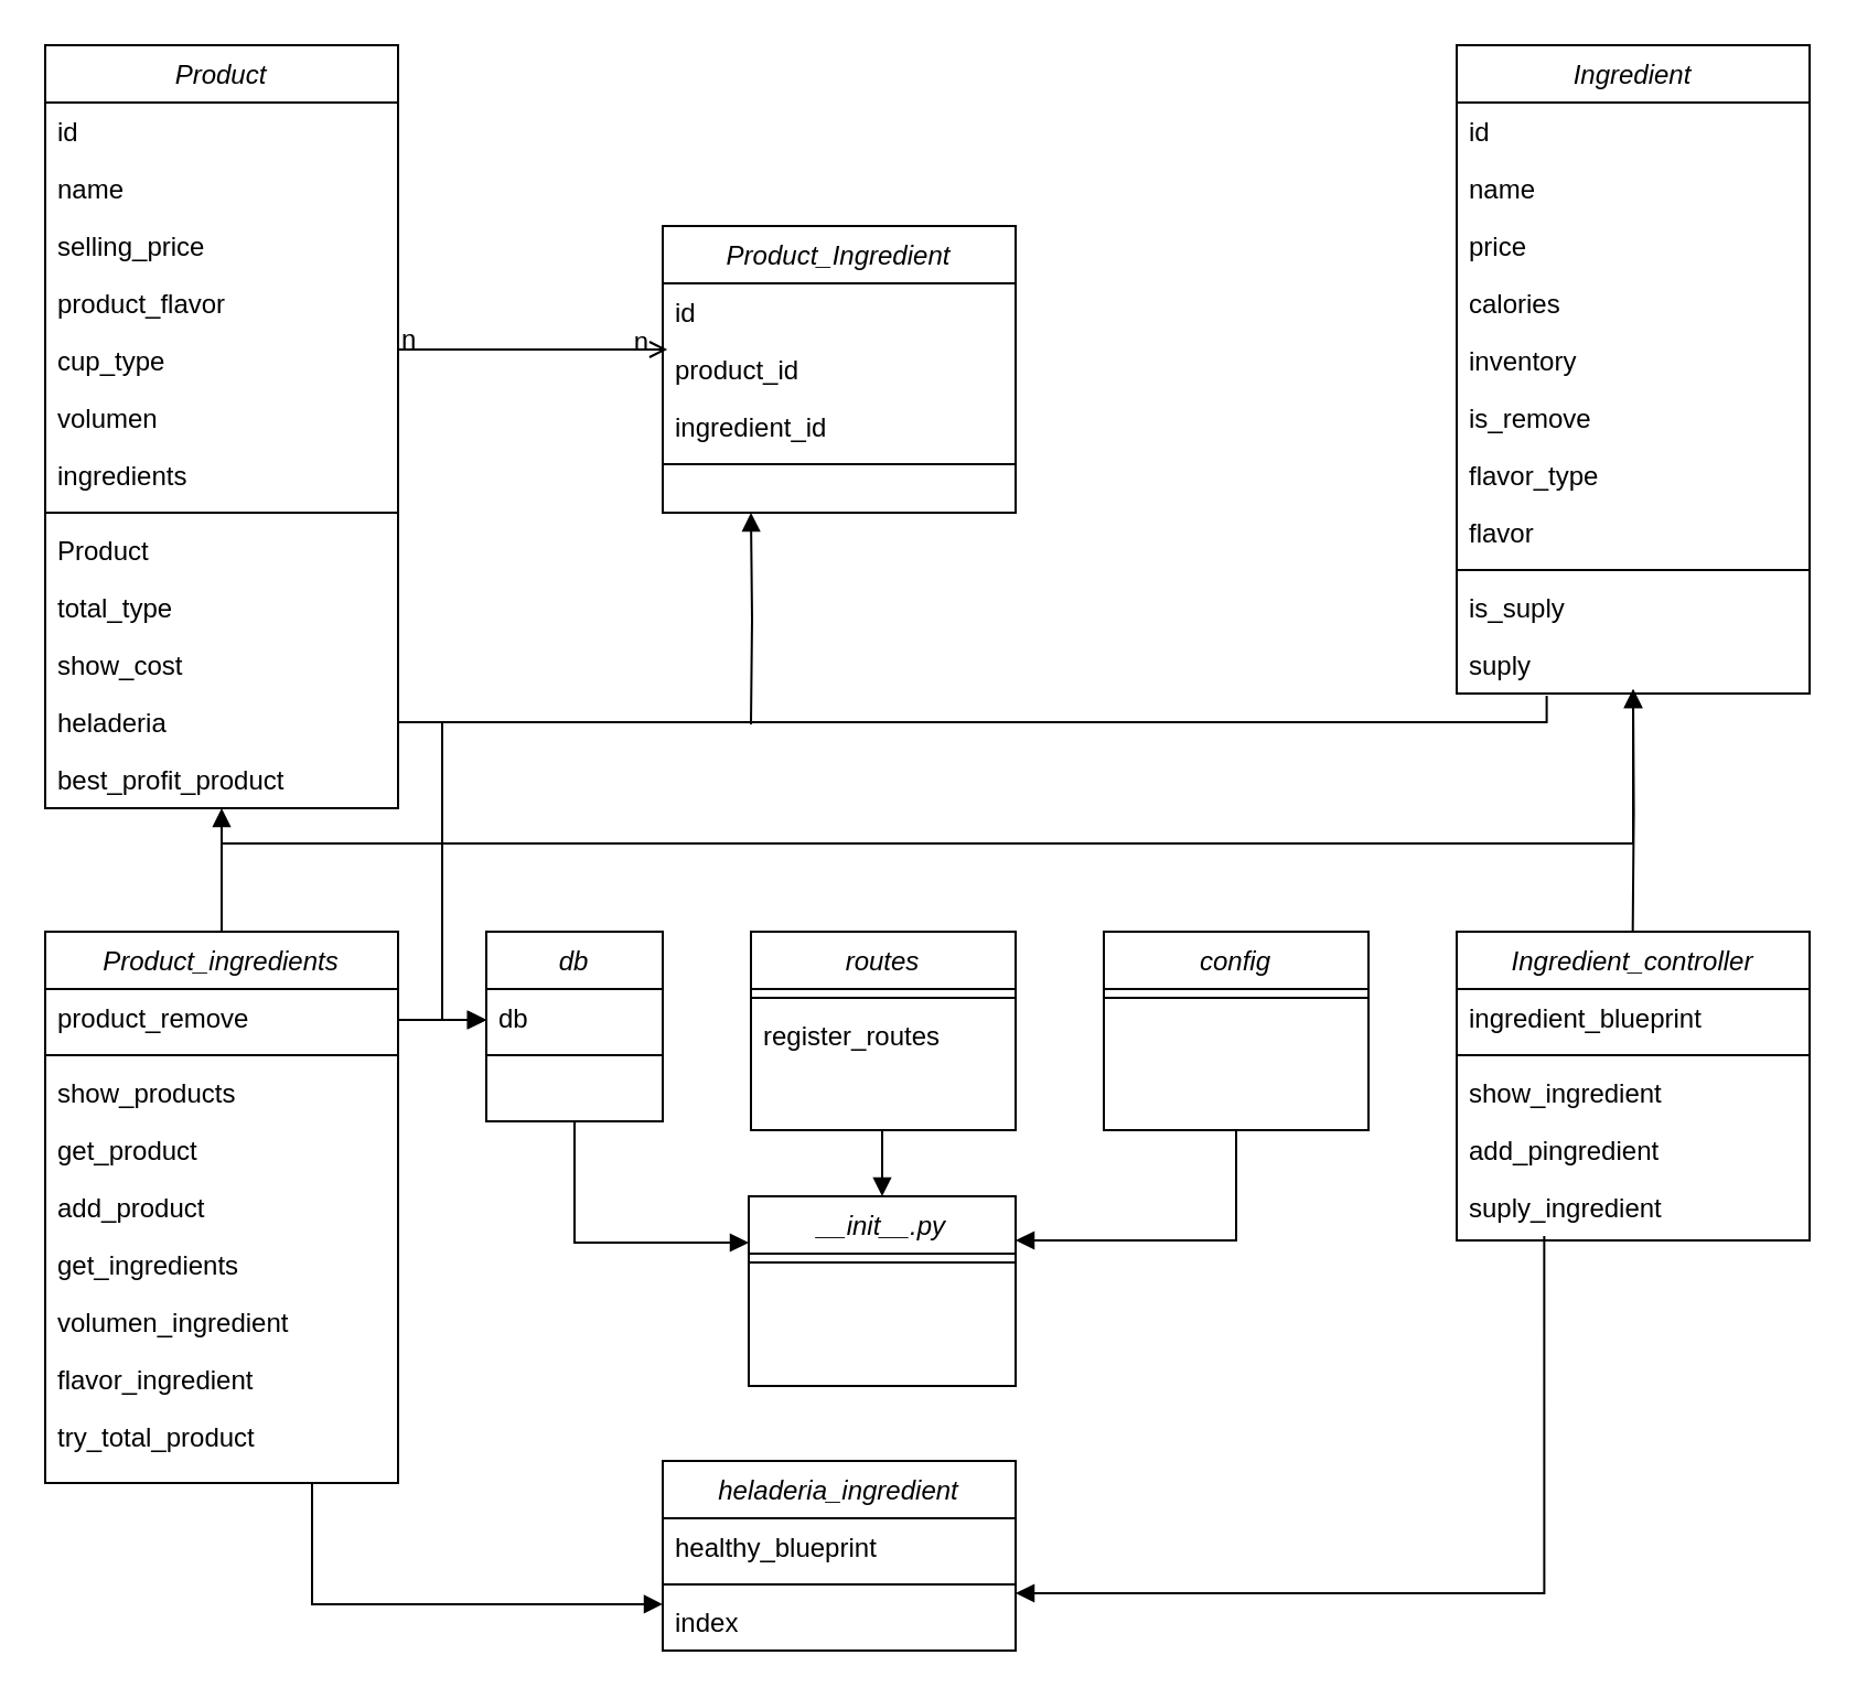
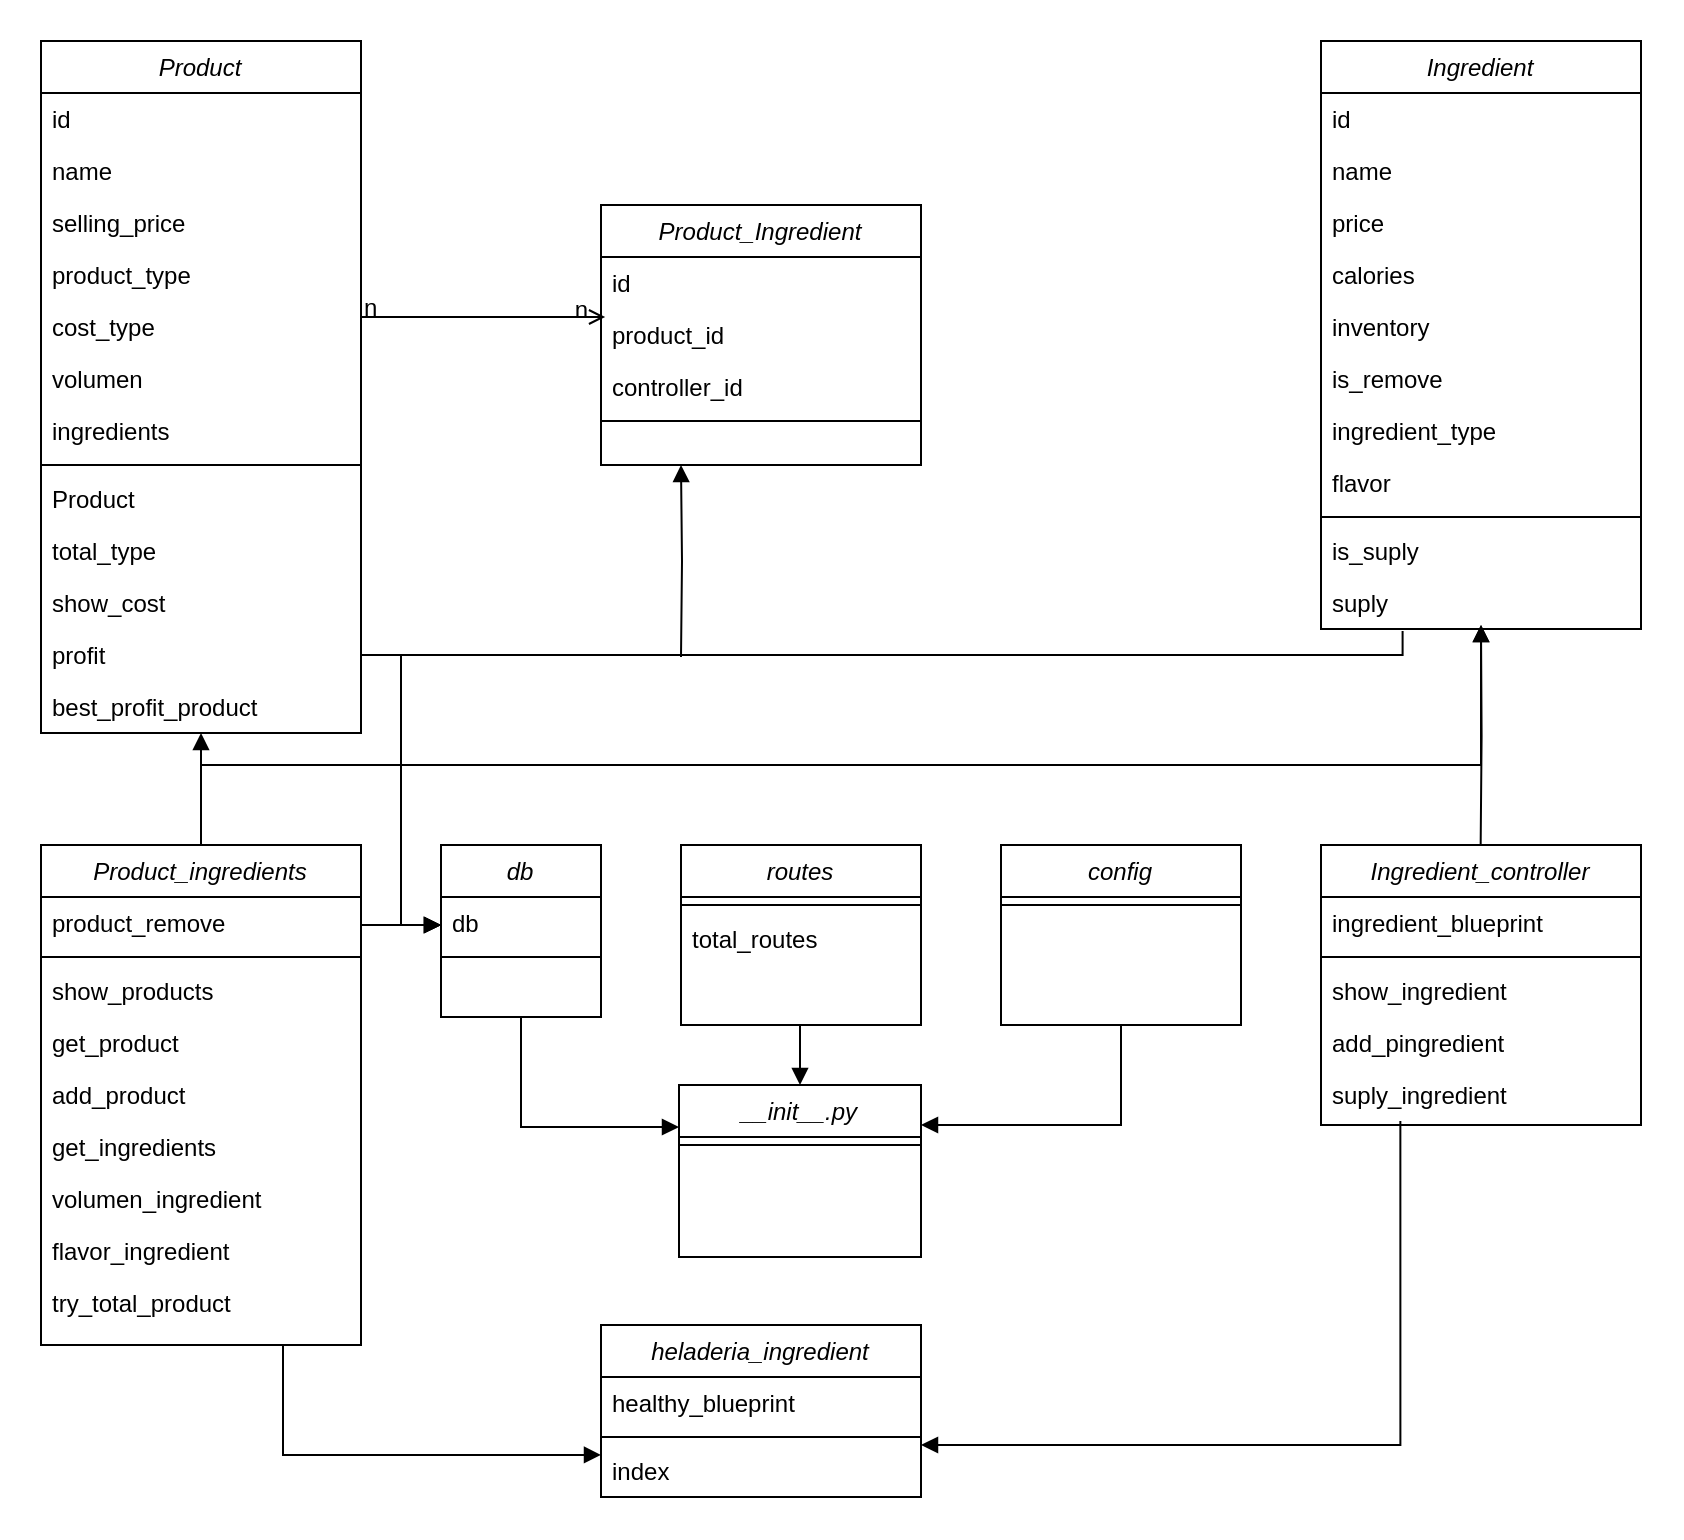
- <mxCell id="6" value="product_flavor" style="text;align=left;verticalAlign=top;spacingLeft=4;spacingRight=4;overflow=hidden;rotatable=0;points=[[0,0.5],[1,0.5]];portConstraint=eastwest;rounded=0;shadow=0;html=0;" parent="2" vertex="1"><mxGeometry y="104" width="160" height="26" as="geometry" /></mxCell>
+ <mxCell id="6" value="product_type" style="text;align=left;verticalAlign=top;spacingLeft=4;spacingRight=4;overflow=hidden;rotatable=0;points=[[0,0.5],[1,0.5]];portConstraint=eastwest;rounded=0;shadow=0;html=0;" parent="2" vertex="1"><mxGeometry y="104" width="160" height="26" as="geometry" /></mxCell>
- <mxCell id="7" value="cup_type" style="text;align=left;verticalAlign=top;spacingLeft=4;spacingRight=4;overflow=hidden;rotatable=0;points=[[0,0.5],[1,0.5]];portConstraint=eastwest;rounded=0;shadow=0;html=0;" parent="2" vertex="1"><mxGeometry y="130" width="160" height="26" as="geometry" /></mxCell>
+ <mxCell id="7" value="cost_type" style="text;align=left;verticalAlign=top;spacingLeft=4;spacingRight=4;overflow=hidden;rotatable=0;points=[[0,0.5],[1,0.5]];portConstraint=eastwest;rounded=0;shadow=0;html=0;" parent="2" vertex="1"><mxGeometry y="130" width="160" height="26" as="geometry" /></mxCell>
- <mxCell id="34" value="ingredient_id" style="text;align=left;verticalAlign=top;spacingLeft=4;spacingRight=4;overflow=hidden;rotatable=0;points=[[0,0.5],[1,0.5]];portConstraint=eastwest;rounded=0;shadow=0;html=0;" parent="31" vertex="1"><mxGeometry y="78" width="160" height="26" as="geometry" /></mxCell>
+ <mxCell id="34" value="controller_id" style="text;align=left;verticalAlign=top;spacingLeft=4;spacingRight=4;overflow=hidden;rotatable=0;points=[[0,0.5],[1,0.5]];portConstraint=eastwest;rounded=0;shadow=0;html=0;" parent="31" vertex="1"><mxGeometry y="78" width="160" height="26" as="geometry" /></mxCell>
- <mxCell id="26" value="flavor_type" style="text;align=left;verticalAlign=top;spacingLeft=4;spacingRight=4;overflow=hidden;rotatable=0;points=[[0,0.5],[1,0.5]];portConstraint=eastwest;rounded=0;shadow=0;html=0;" parent="19" vertex="1"><mxGeometry y="182" width="160" height="26" as="geometry" /></mxCell>
+ <mxCell id="26" value="ingredient_type" style="text;align=left;verticalAlign=top;spacingLeft=4;spacingRight=4;overflow=hidden;rotatable=0;points=[[0,0.5],[1,0.5]];portConstraint=eastwest;rounded=0;shadow=0;html=0;" parent="19" vertex="1"><mxGeometry y="182" width="160" height="26" as="geometry" /></mxCell>
- <mxCell id="14" value="heladeria" style="text;align=left;verticalAlign=top;spacingLeft=4;spacingRight=4;overflow=hidden;rotatable=0;points=[[0,0.5],[1,0.5]];portConstraint=eastwest;" parent="2" vertex="1"><mxGeometry y="294" width="160" height="26" as="geometry" /></mxCell>
+ <mxCell id="14" value="profit" style="text;align=left;verticalAlign=top;spacingLeft=4;spacingRight=4;overflow=hidden;rotatable=0;points=[[0,0.5],[1,0.5]];portConstraint=eastwest;" parent="2" vertex="1"><mxGeometry y="294" width="160" height="26" as="geometry" /></mxCell>
- <mxCell id="60" value="register_routes" style="text;align=left;verticalAlign=top;spacingLeft=4;spacingRight=4;overflow=hidden;rotatable=0;points=[[0,0.5],[1,0.5]];portConstraint=eastwest;" parent="58" vertex="1"><mxGeometry y="34" width="120" height="26" as="geometry" /></mxCell>
+ <mxCell id="60" value="total_routes" style="text;align=left;verticalAlign=top;spacingLeft=4;spacingRight=4;overflow=hidden;rotatable=0;points=[[0,0.5],[1,0.5]];portConstraint=eastwest;" parent="58" vertex="1"><mxGeometry y="34" width="120" height="26" as="geometry" /></mxCell>
